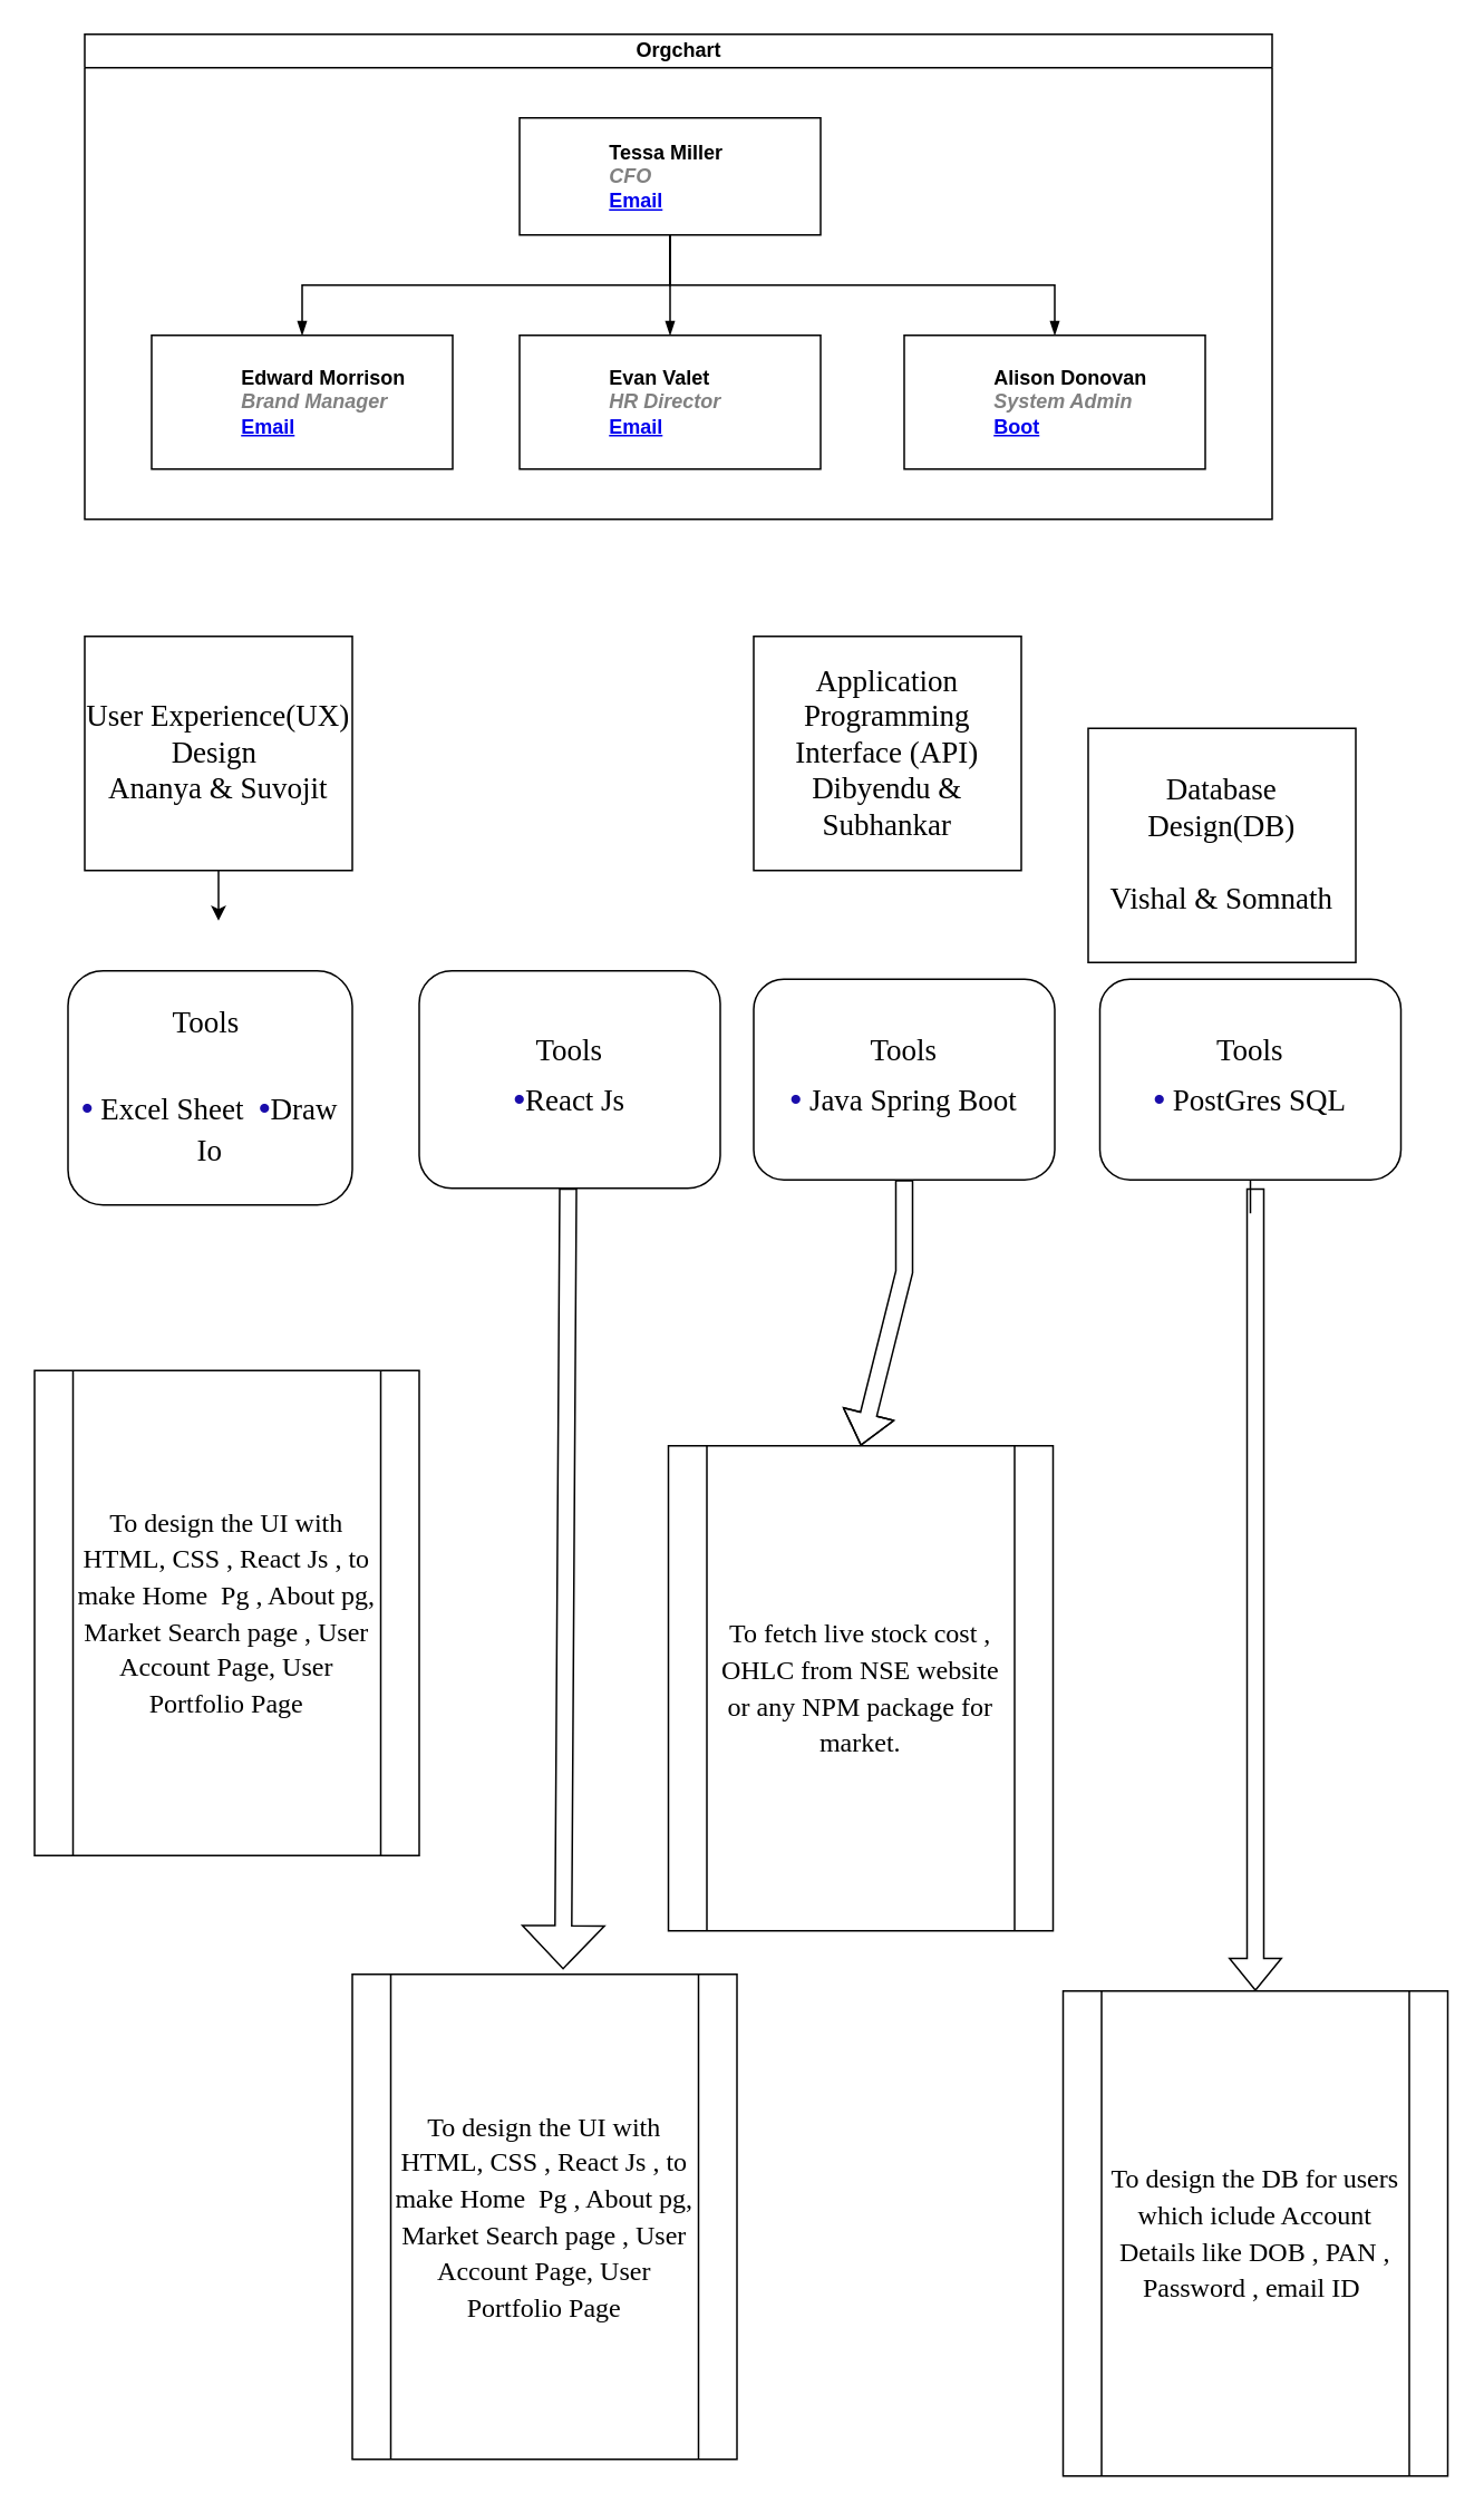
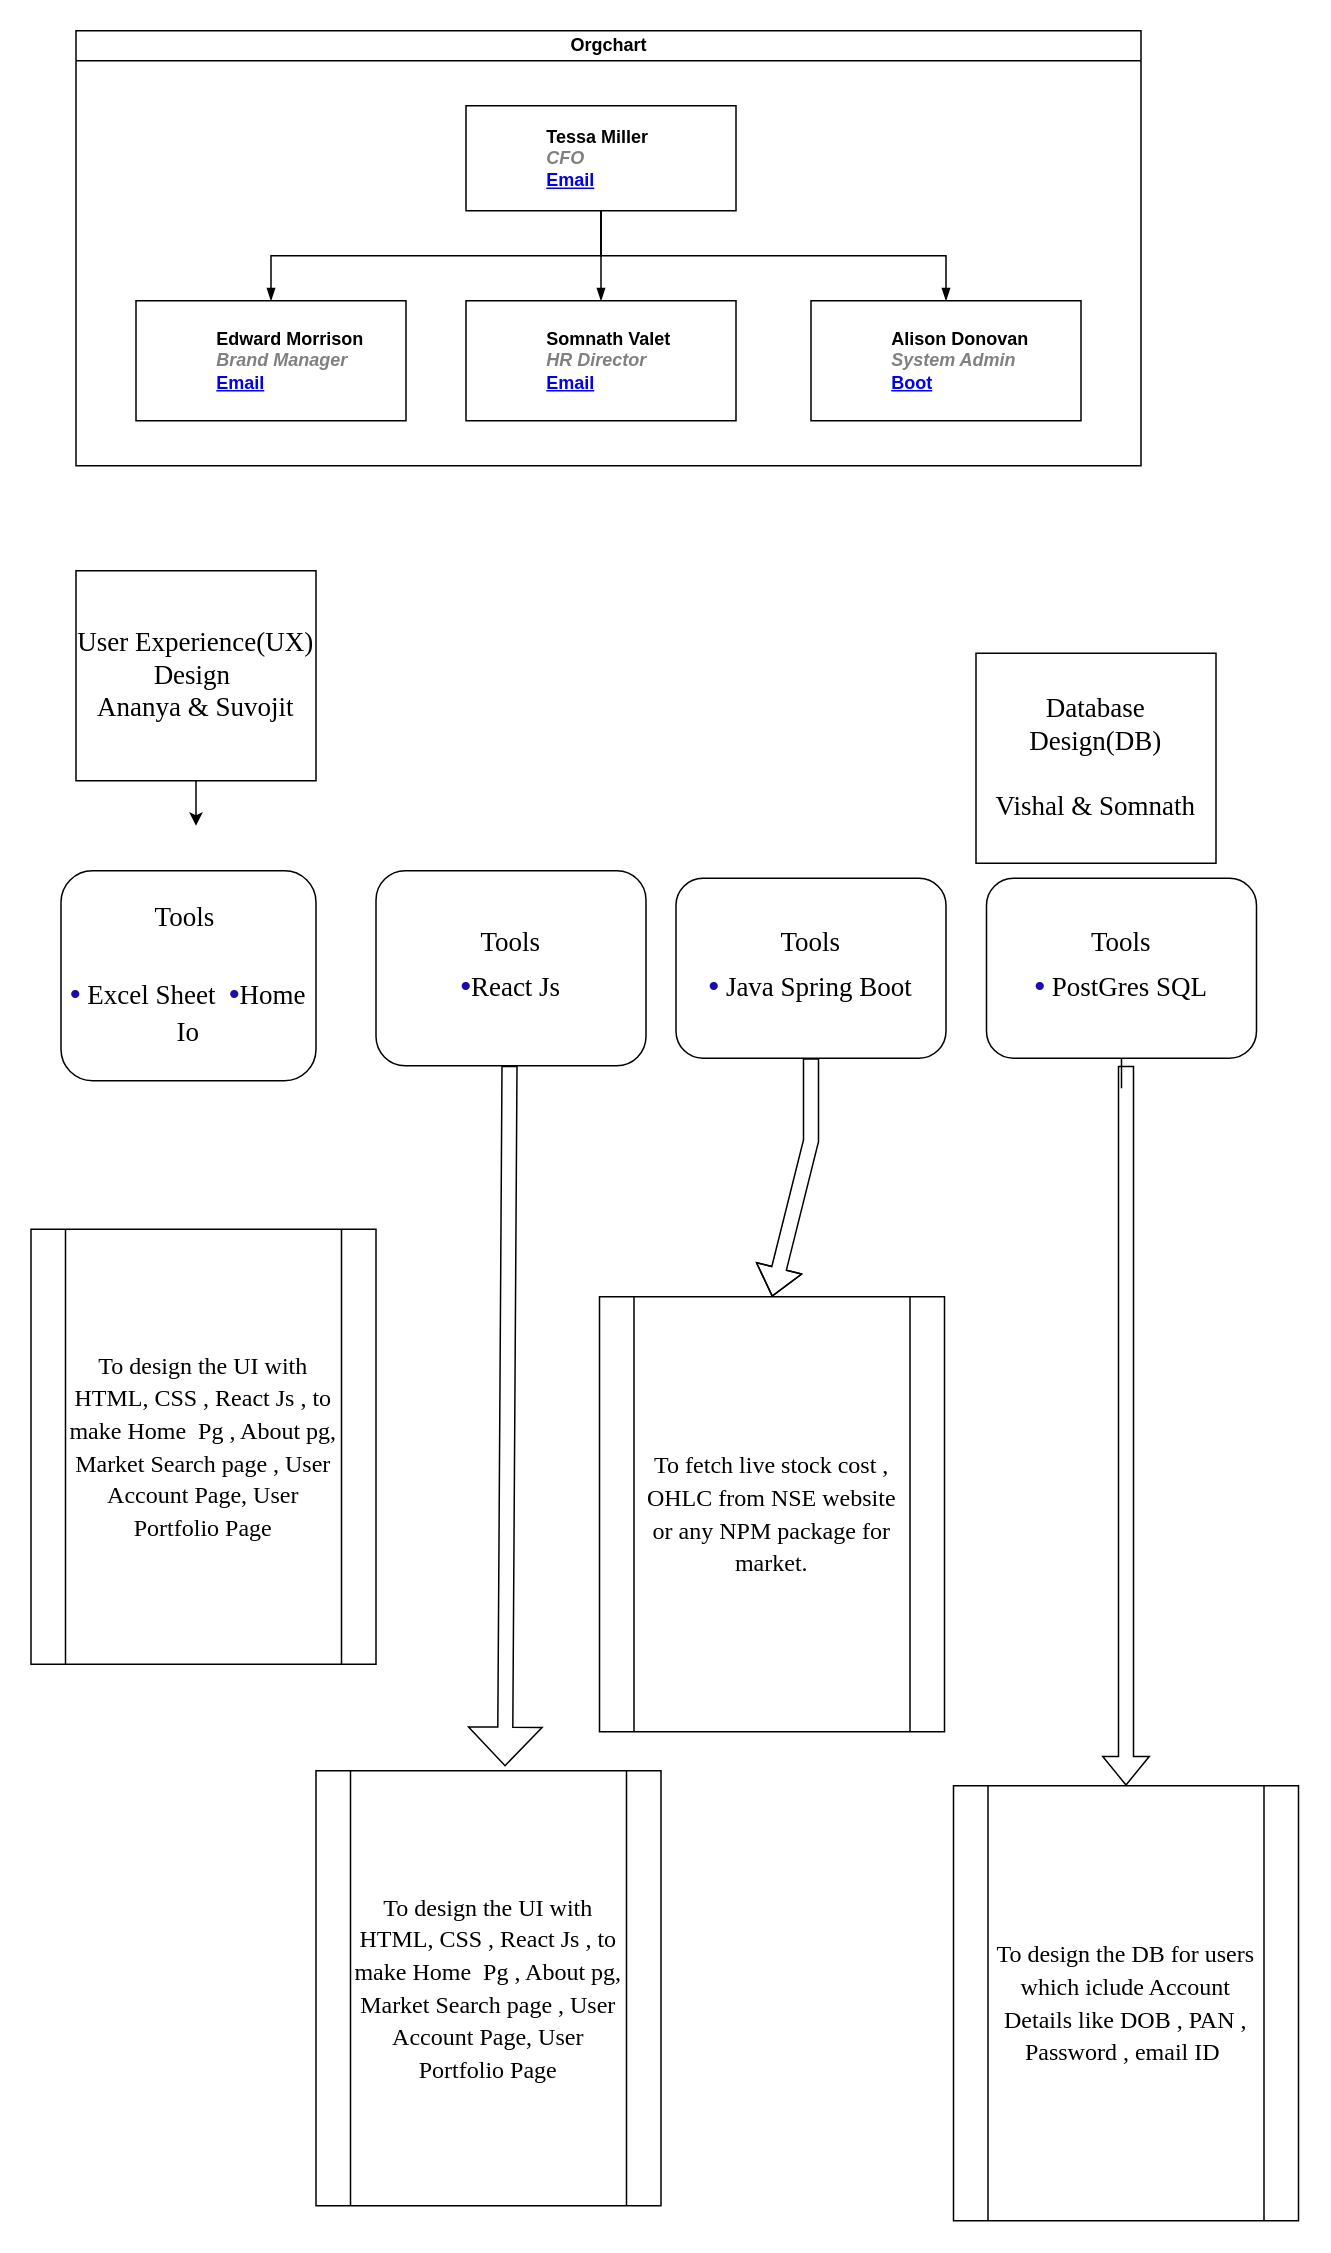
- <mxCell id="7" value="Evan Valet&lt;br&gt;&lt;i style=&quot;color: gray&quot;&gt;HR Director&lt;/i&gt;&lt;br&gt;&lt;a href=&quot;mailto:me@example.com&quot;&gt;Email&lt;/a&gt;" style="label;image=https://cdn3.iconfinder.com/data/icons/user-avatars-1/512/users-9-2-128.png;whiteSpace=wrap;html=1;rounded=0;glass=0;treeFolding=1;treeMoving=1;" parent="2" vertex="1"><mxGeometry x="260" y="180" width="180" height="80" as="geometry" /></mxCell>
+ <mxCell id="7" value="Somnath Valet&lt;br&gt;&lt;i style=&quot;color: gray&quot;&gt;HR Director&lt;/i&gt;&lt;br&gt;&lt;a href=&quot;mailto:me@example.com&quot;&gt;Email&lt;/a&gt;" style="label;image=https://cdn3.iconfinder.com/data/icons/user-avatars-1/512/users-9-2-128.png;whiteSpace=wrap;html=1;rounded=0;glass=0;treeFolding=1;treeMoving=1;" parent="2" vertex="1"><mxGeometry x="260" y="180" width="180" height="80" as="geometry" /></mxCell>
- <mxCell id="12" value="Application Programming Interface (API)&lt;br&gt;Dibyendu &amp;amp; Subhankar" style="rounded=0;whiteSpace=wrap;html=1;fontFamily=Times New Roman;fontSize=18;" vertex="1" parent="1"><mxGeometry x="450" y="380" width="160" height="140" as="geometry" /></mxCell>
- <mxCell id="14" value="Tools&amp;nbsp;&lt;br&gt;&lt;br&gt;&lt;a style=&quot;color: rgb(26, 13, 171); text-decoration-line: none; -webkit-tap-highlight-color: rgba(0, 0, 0, 0.1); outline: 0px; font-family: arial, sans-serif; font-size: small; text-align: left; background-color: rgb(255, 255, 255);&quot; data-jrwt=&quot;1&quot; data-cthref=&quot;/url?sa=t&amp;amp;rct=j&amp;amp;q=&amp;amp;esrc=s&amp;amp;source=web&amp;amp;cd=&amp;amp;ved=2ahUKEwimpeWu_J37AhVpSGwGHYtFAUUQFnoECBQQAQ&amp;amp;url=https%3A%2F%2Fwww.thesaurus.com%2Fe%2Fgrammar%2Fbullet-point%2F&amp;amp;usg=AOvVaw36HovnqZUQ4N3tA4n6XIDp&quot; data-ctbtn=&quot;0&quot; data-ved=&quot;2ahUKEwimpeWu_J37AhVpSGwGHYtFAUUQFnoECBQQAQ&quot; data-usg=&quot;AOvVaw36HovnqZUQ4N3tA4n6XIDp&quot; data-jsarwt=&quot;1&quot; href=&quot;https://www.google.com/url?sa=t&amp;amp;rct=j&amp;amp;q=&amp;amp;esrc=s&amp;amp;source=web&amp;amp;cd=&amp;amp;ved=2ahUKEwimpeWu_J37AhVpSGwGHYtFAUUQFnoECBQQAQ&amp;amp;url=https%3A%2F%2Fwww.thesaurus.com%2Fe%2Fgrammar%2Fbullet-point%2F&amp;amp;usg=AOvVaw36HovnqZUQ4N3tA4n6XIDp&quot;&gt;&lt;h3 style=&quot;font-weight: 400; margin: 0px 0px 3px; padding: 5px 0px 0px; font-size: 20px; line-height: 1.3; display: inline-block;&quot; class=&quot;LC20lb MBeuO DKV0Md&quot;&gt;•&lt;/h3&gt;&lt;/a&gt;&amp;nbsp;Excel Sheet&amp;nbsp;&amp;nbsp;&lt;a style=&quot;color: rgb(26, 13, 171); text-decoration-line: none; -webkit-tap-highlight-color: rgba(0, 0, 0, 0.1); outline: 0px; font-family: arial, sans-serif; font-size: small; text-align: left; background-color: rgb(255, 255, 255);&quot; data-jrwt=&quot;1&quot; data-cthref=&quot;/url?sa=t&amp;amp;rct=j&amp;amp;q=&amp;amp;esrc=s&amp;amp;source=web&amp;amp;cd=&amp;amp;ved=2ahUKEwimpeWu_J37AhVpSGwGHYtFAUUQFnoECBQQAQ&amp;amp;url=https%3A%2F%2Fwww.thesaurus.com%2Fe%2Fgrammar%2Fbullet-point%2F&amp;amp;usg=AOvVaw36HovnqZUQ4N3tA4n6XIDp&quot; data-ctbtn=&quot;0&quot; data-ved=&quot;2ahUKEwimpeWu_J37AhVpSGwGHYtFAUUQFnoECBQQAQ&quot; data-usg=&quot;AOvVaw36HovnqZUQ4N3tA4n6XIDp&quot; data-jsarwt=&quot;1&quot; href=&quot;https://www.google.com/url?sa=t&amp;amp;rct=j&amp;amp;q=&amp;amp;esrc=s&amp;amp;source=web&amp;amp;cd=&amp;amp;ved=2ahUKEwimpeWu_J37AhVpSGwGHYtFAUUQFnoECBQQAQ&amp;amp;url=https%3A%2F%2Fwww.thesaurus.com%2Fe%2Fgrammar%2Fbullet-point%2F&amp;amp;usg=AOvVaw36HovnqZUQ4N3tA4n6XIDp&quot;&gt;&lt;h3 style=&quot;font-weight: 400; margin: 0px 0px 3px; padding: 5px 0px 0px; font-size: 20px; line-height: 1.3; display: inline-block;&quot; class=&quot;LC20lb MBeuO DKV0Md&quot;&gt;•&lt;/h3&gt;&lt;/a&gt;Draw Io" style="rounded=1;whiteSpace=wrap;html=1;fontFamily=Times New Roman;fontSize=18;" vertex="1" parent="1"><mxGeometry x="40" y="580" width="170" height="140" as="geometry" /></mxCell>
+ <mxCell id="14" value="Tools&amp;nbsp;&lt;br&gt;&lt;br&gt;&lt;a style=&quot;color: rgb(26, 13, 171); text-decoration-line: none; -webkit-tap-highlight-color: rgba(0, 0, 0, 0.1); outline: 0px; font-family: arial, sans-serif; font-size: small; text-align: left; background-color: rgb(255, 255, 255);&quot; data-jrwt=&quot;1&quot; data-cthref=&quot;/url?sa=t&amp;amp;rct=j&amp;amp;q=&amp;amp;esrc=s&amp;amp;source=web&amp;amp;cd=&amp;amp;ved=2ahUKEwimpeWu_J37AhVpSGwGHYtFAUUQFnoECBQQAQ&amp;amp;url=https%3A%2F%2Fwww.thesaurus.com%2Fe%2Fgrammar%2Fbullet-point%2F&amp;amp;usg=AOvVaw36HovnqZUQ4N3tA4n6XIDp&quot; data-ctbtn=&quot;0&quot; data-ved=&quot;2ahUKEwimpeWu_J37AhVpSGwGHYtFAUUQFnoECBQQAQ&quot; data-usg=&quot;AOvVaw36HovnqZUQ4N3tA4n6XIDp&quot; data-jsarwt=&quot;1&quot; href=&quot;https://www.google.com/url?sa=t&amp;amp;rct=j&amp;amp;q=&amp;amp;esrc=s&amp;amp;source=web&amp;amp;cd=&amp;amp;ved=2ahUKEwimpeWu_J37AhVpSGwGHYtFAUUQFnoECBQQAQ&amp;amp;url=https%3A%2F%2Fwww.thesaurus.com%2Fe%2Fgrammar%2Fbullet-point%2F&amp;amp;usg=AOvVaw36HovnqZUQ4N3tA4n6XIDp&quot;&gt;&lt;h3 style=&quot;font-weight: 400; margin: 0px 0px 3px; padding: 5px 0px 0px; font-size: 20px; line-height: 1.3; display: inline-block;&quot; class=&quot;LC20lb MBeuO DKV0Md&quot;&gt;•&lt;/h3&gt;&lt;/a&gt;&amp;nbsp;Excel Sheet&amp;nbsp;&amp;nbsp;&lt;a style=&quot;color: rgb(26, 13, 171); text-decoration-line: none; -webkit-tap-highlight-color: rgba(0, 0, 0, 0.1); outline: 0px; font-family: arial, sans-serif; font-size: small; text-align: left; background-color: rgb(255, 255, 255);&quot; data-jrwt=&quot;1&quot; data-cthref=&quot;/url?sa=t&amp;amp;rct=j&amp;amp;q=&amp;amp;esrc=s&amp;amp;source=web&amp;amp;cd=&amp;amp;ved=2ahUKEwimpeWu_J37AhVpSGwGHYtFAUUQFnoECBQQAQ&amp;amp;url=https%3A%2F%2Fwww.thesaurus.com%2Fe%2Fgrammar%2Fbullet-point%2F&amp;amp;usg=AOvVaw36HovnqZUQ4N3tA4n6XIDp&quot; data-ctbtn=&quot;0&quot; data-ved=&quot;2ahUKEwimpeWu_J37AhVpSGwGHYtFAUUQFnoECBQQAQ&quot; data-usg=&quot;AOvVaw36HovnqZUQ4N3tA4n6XIDp&quot; data-jsarwt=&quot;1&quot; href=&quot;https://www.google.com/url?sa=t&amp;amp;rct=j&amp;amp;q=&amp;amp;esrc=s&amp;amp;source=web&amp;amp;cd=&amp;amp;ved=2ahUKEwimpeWu_J37AhVpSGwGHYtFAUUQFnoECBQQAQ&amp;amp;url=https%3A%2F%2Fwww.thesaurus.com%2Fe%2Fgrammar%2Fbullet-point%2F&amp;amp;usg=AOvVaw36HovnqZUQ4N3tA4n6XIDp&quot;&gt;&lt;h3 style=&quot;font-weight: 400; margin: 0px 0px 3px; padding: 5px 0px 0px; font-size: 20px; line-height: 1.3; display: inline-block;&quot; class=&quot;LC20lb MBeuO DKV0Md&quot;&gt;•&lt;/h3&gt;&lt;/a&gt;Home Io" style="rounded=1;whiteSpace=wrap;html=1;fontFamily=Times New Roman;fontSize=18;" vertex="1" parent="1"><mxGeometry x="40" y="580" width="170" height="140" as="geometry" /></mxCell>
